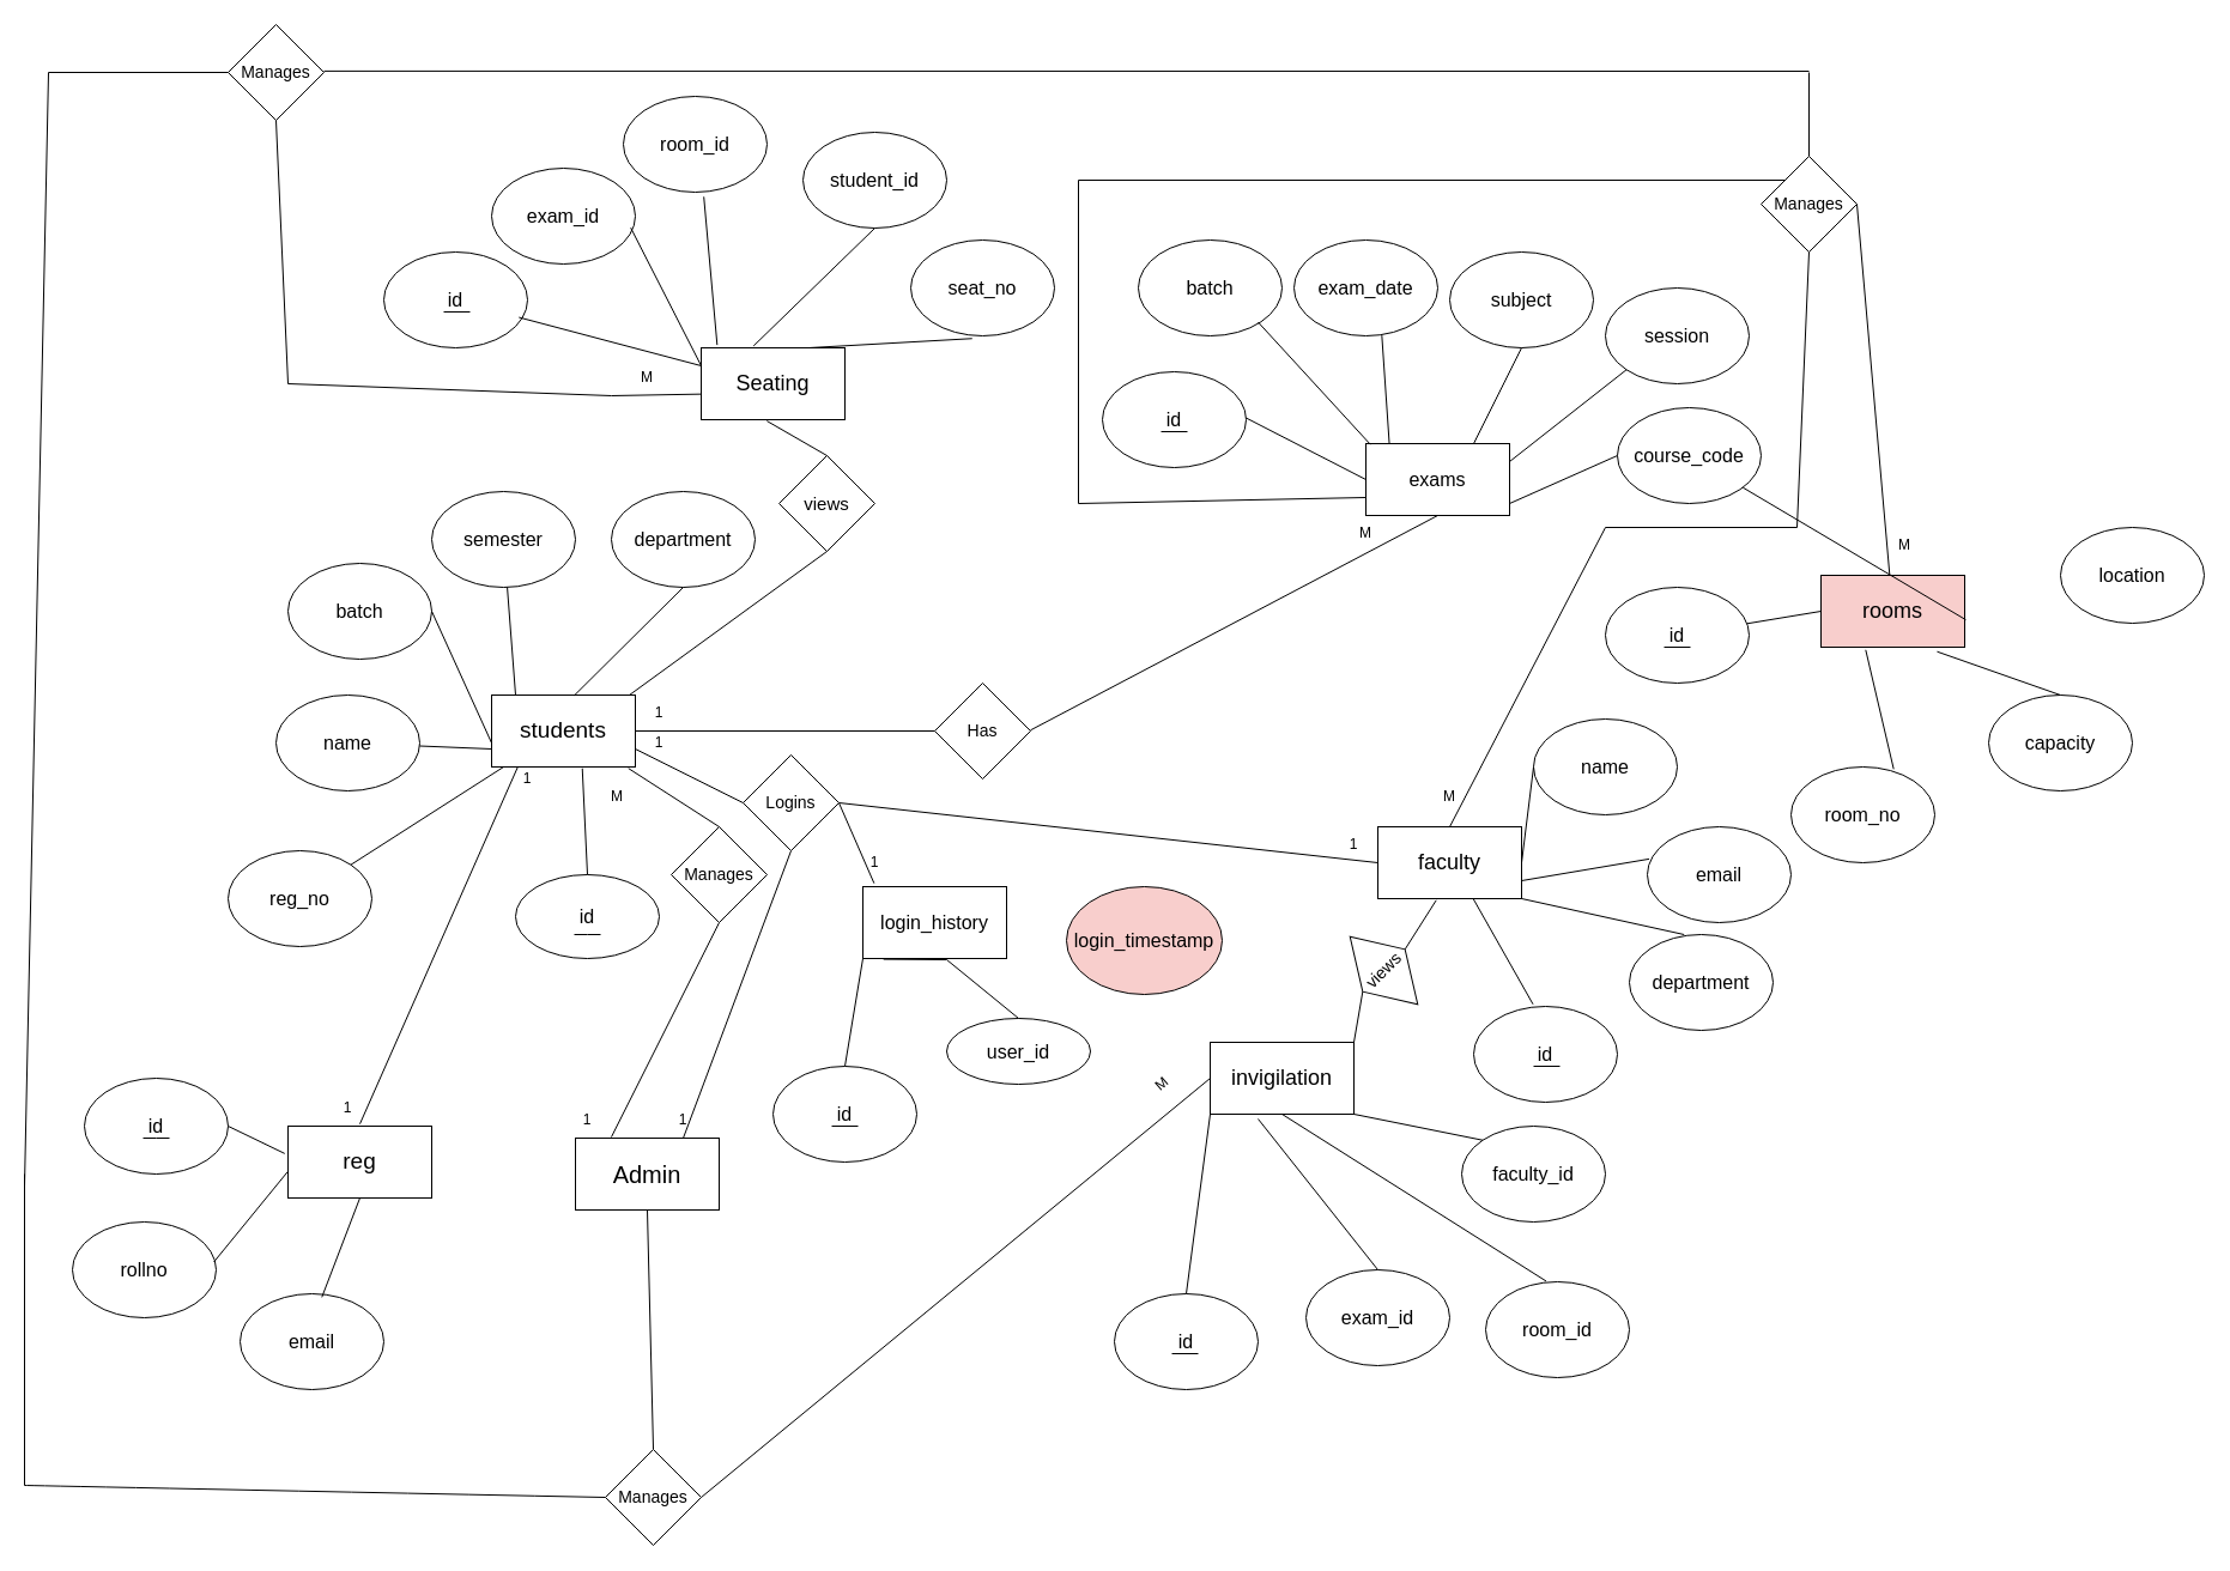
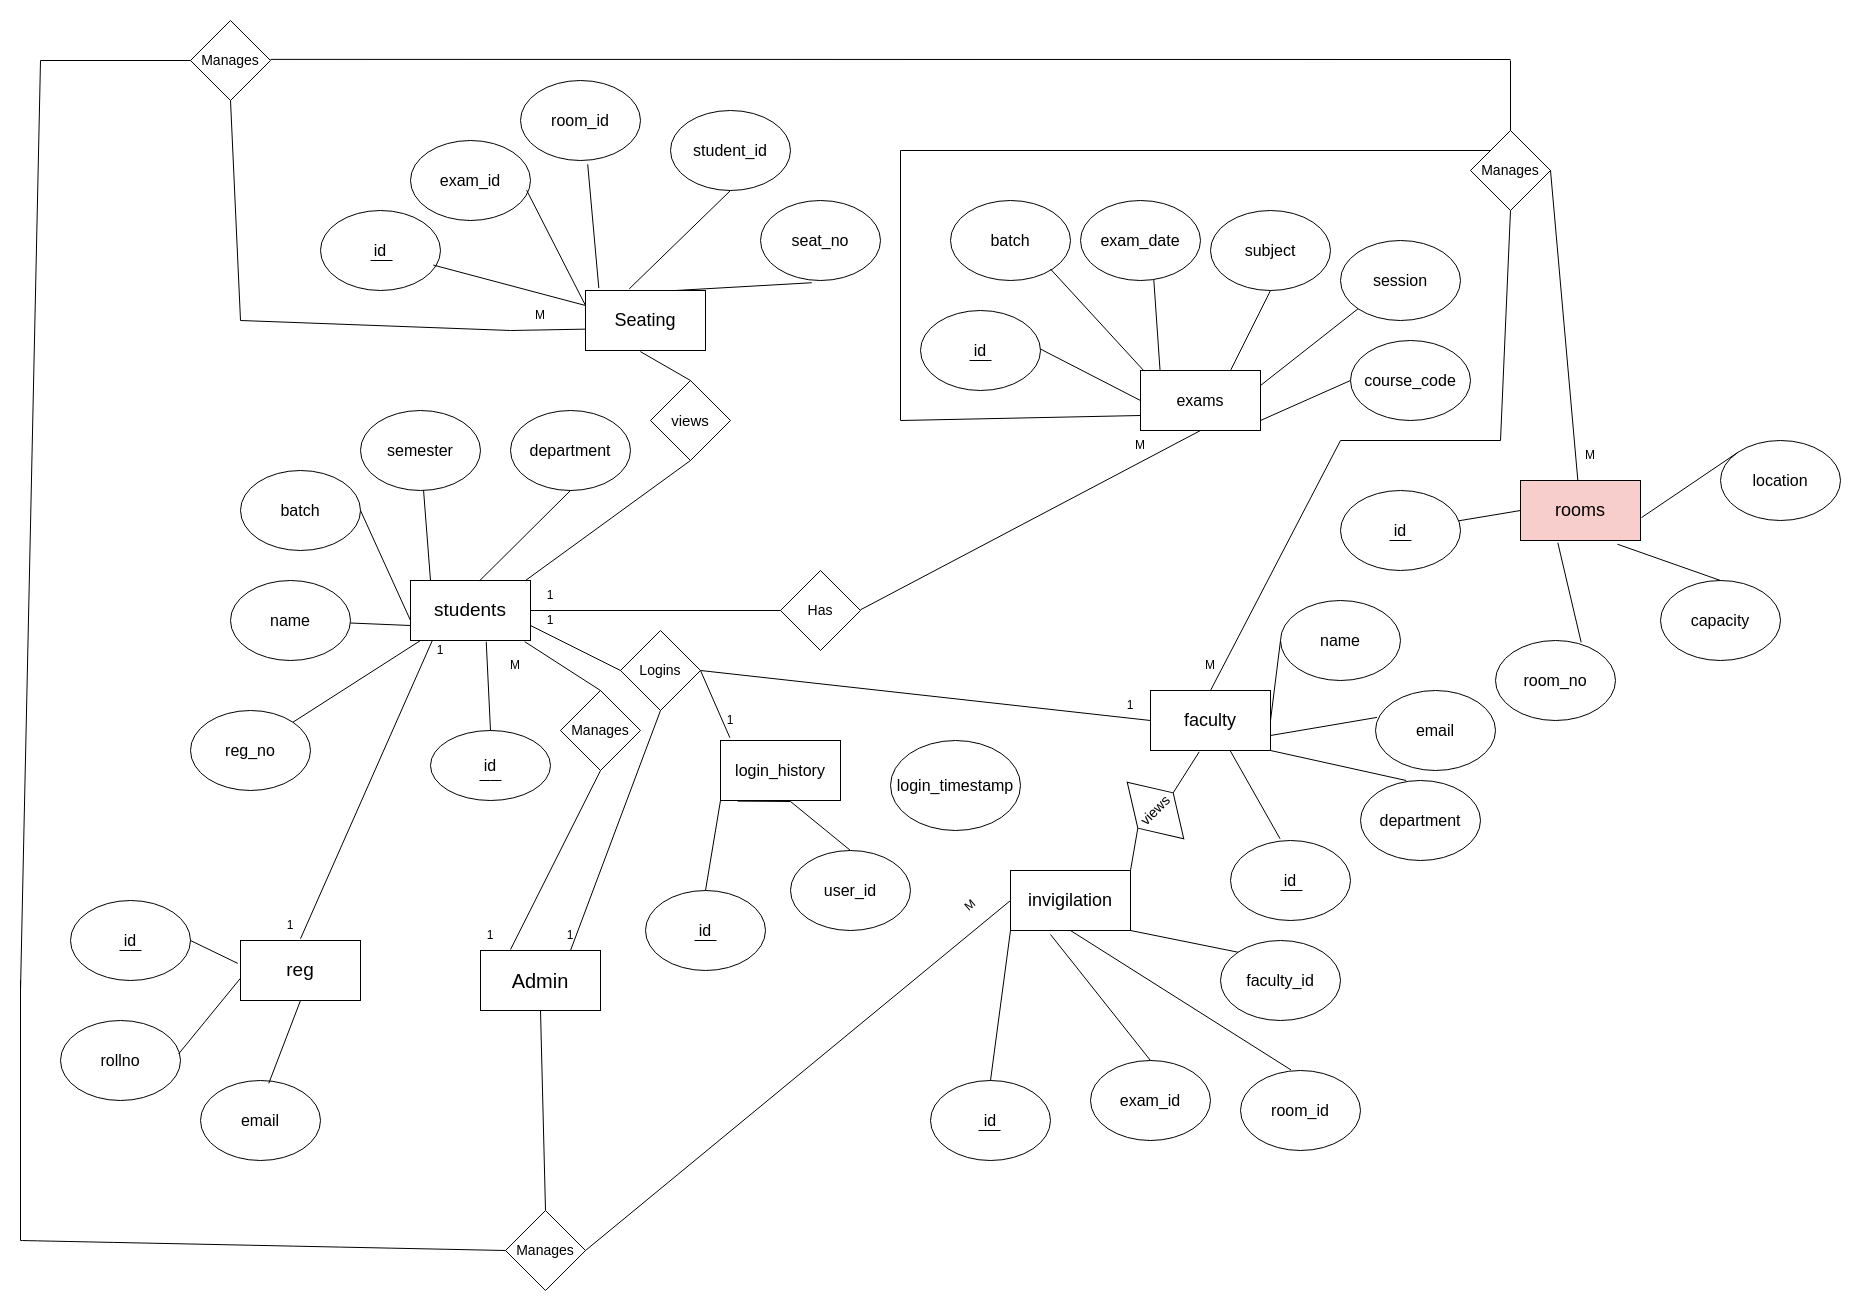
- <mxCell id="48" value="" style="endArrow=none;html=1;rounded=0;exitX=1.008;exitY=0.619;exitDx=0;exitDy=0;exitPerimeter=0;" edge="1" parent="1" source="35" target="88"><mxGeometry width="50" height="50" relative="1" as="geometry"><mxPoint x="1680" y="520" as="sourcePoint" /><mxPoint x="1930" y="520" as="targetPoint" /></mxGeometry></mxCell>
+ <mxCell id="48" value="" style="endArrow=none;html=1;rounded=0;exitX=1.008;exitY=0.619;exitDx=0;exitDy=0;entryX=0;entryY=0;entryDx=0;entryDy=0;exitPerimeter=0;" edge="1" parent="1" source="35" target="38"><mxGeometry width="50" height="50" relative="1" as="geometry"><mxPoint x="1680" y="520" as="sourcePoint" /><mxPoint x="1930" y="520" as="targetPoint" /></mxGeometry></mxCell>
- <mxCell id="29" value="&lt;span style=&quot;font-size: 16px;&quot;&gt;login_timestamp&lt;/span&gt;" style="ellipse;whiteSpace=wrap;html=1;fillColor=#f8cecc;" vertex="1" parent="1"><mxGeometry x="890" y="740" width="130" height="90" as="geometry" /></mxCell>
+ <mxCell id="29" value="&lt;span style=&quot;font-size: 16px;&quot;&gt;login_timestamp&lt;/span&gt;" style="ellipse;whiteSpace=wrap;html=1;" vertex="1" parent="1"><mxGeometry x="890" y="740" width="130" height="90" as="geometry" /></mxCell>
- <mxCell id="28" value="&lt;span style=&quot;font-size: 16px;&quot;&gt;user_id&lt;/span&gt;" style="ellipse;whiteSpace=wrap;html=1;" vertex="1" parent="1"><mxGeometry x="790" y="850" width="120" height="55" as="geometry" /></mxCell>
+ <mxCell id="28" value="&lt;span style=&quot;font-size: 16px;&quot;&gt;user_id&lt;/span&gt;" style="ellipse;whiteSpace=wrap;html=1;" vertex="1" parent="1"><mxGeometry x="790" y="850" width="120" height="80" as="geometry" /></mxCell>
